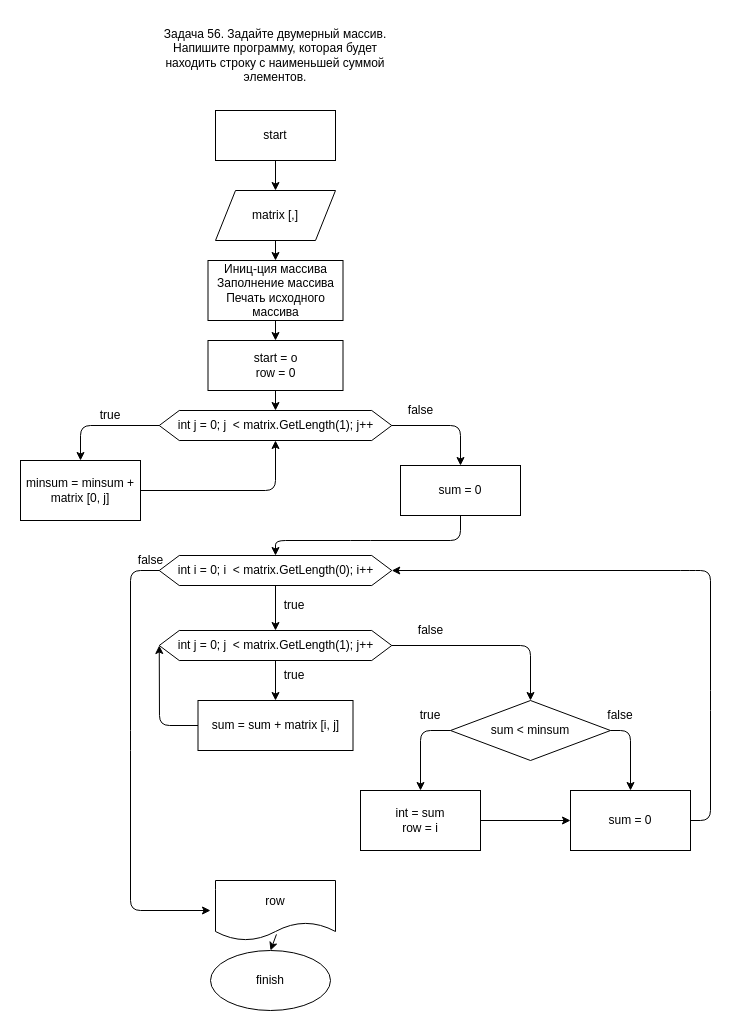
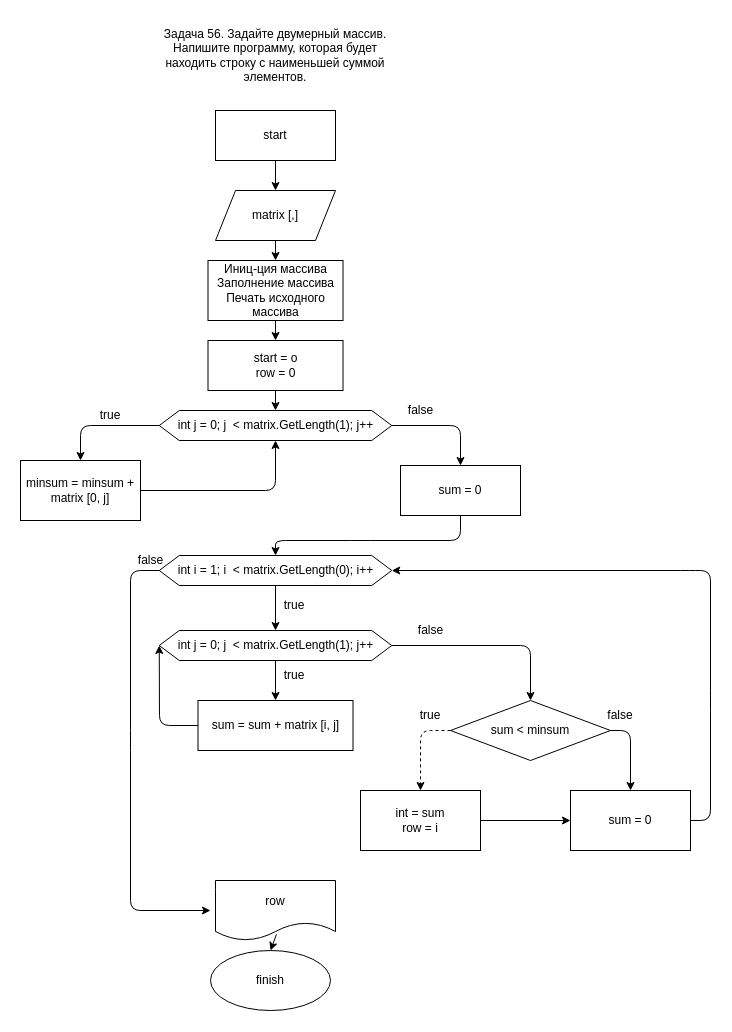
- <mxCell id="19" value="int i = 0; i&amp;nbsp; &amp;lt; matrix.GetLength(0); i++" style="shape=hexagon;perimeter=hexagonPerimeter2;whiteSpace=wrap;html=1;fixedSize=1;" vertex="1" parent="1"><mxGeometry x="158.75" y="555" width="232.5" height="30" as="geometry" /></mxCell>
+ <mxCell id="19" value="int i = 1; i&amp;nbsp; &amp;lt; matrix.GetLength(0); i++" style="shape=hexagon;perimeter=hexagonPerimeter2;whiteSpace=wrap;html=1;fixedSize=1;" vertex="1" parent="1"><mxGeometry x="158.75" y="555" width="232.5" height="30" as="geometry" /></mxCell>
- <mxCell id="34" value="" style="endArrow=classic;html=1;entryX=0.5;entryY=0;entryDx=0;entryDy=0;exitX=0;exitY=0.5;exitDx=0;exitDy=0;" edge="1" parent="1" source="27" target="29"><mxGeometry width="50" height="50" relative="1" as="geometry"><mxPoint x="300" y="670" as="sourcePoint" /><mxPoint x="350" y="620" as="targetPoint" /><Array as="points"><mxPoint x="420" y="730" /></Array></mxGeometry></mxCell>
+ <mxCell id="34" value="" style="endArrow=classic;html=1;entryX=0.5;entryY=0;entryDx=0;entryDy=0;exitX=0;exitY=0.5;exitDx=0;exitDy=0;dashed=1;" edge="1" parent="1" source="27" target="29"><mxGeometry width="50" height="50" relative="1" as="geometry"><mxPoint x="300" y="670" as="sourcePoint" /><mxPoint x="350" y="620" as="targetPoint" /><Array as="points"><mxPoint x="420" y="730" /></Array></mxGeometry></mxCell>
